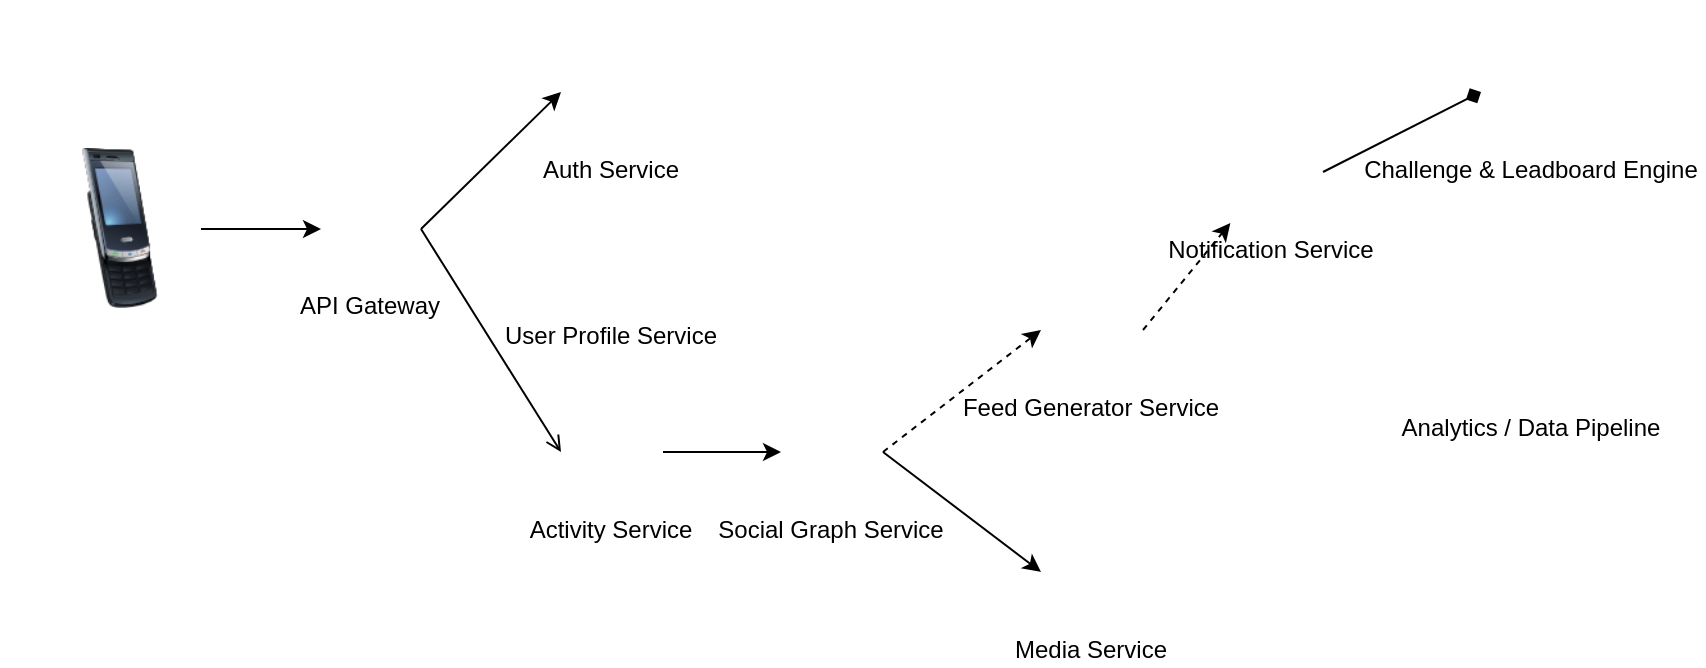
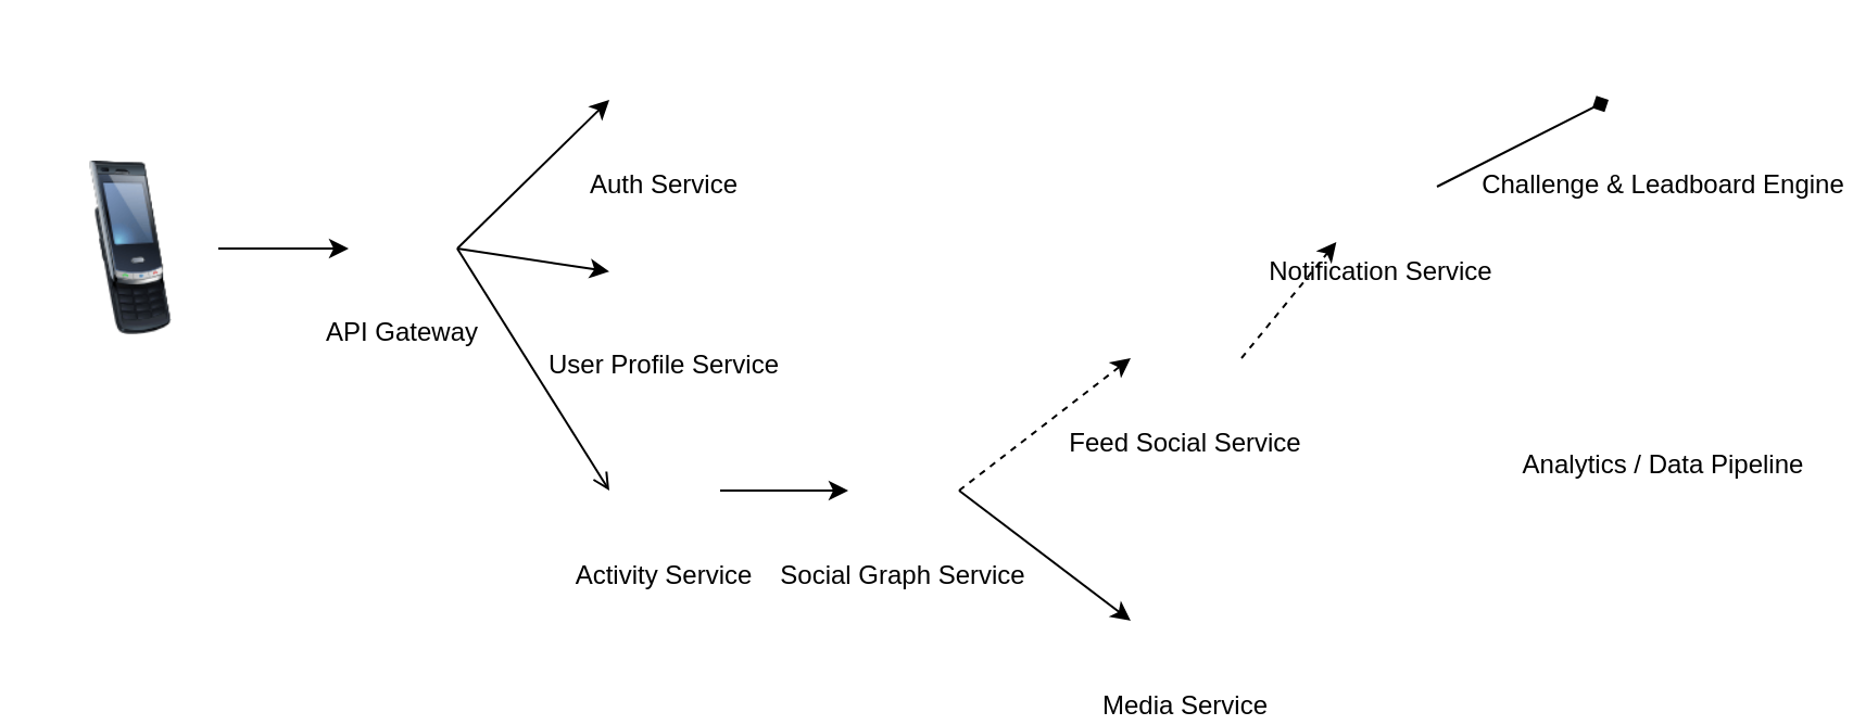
+ <mxCell id="10" value="" style="endArrow=classic;html=1;rounded=0;exitX=1;exitY=0.5;exitDx=0;exitDy=0;" edge="1" parent="1" source="4" target="7"><mxGeometry width="50" height="50" relative="1" as="geometry"><mxPoint x="220" y="148" as="sourcePoint" /><mxPoint x="290" y="90" as="targetPoint" /></mxGeometry></mxCell>
- <mxCell id="13" value="Feed Generator Service" style="shape=image;verticalLabelPosition=bottom;labelBackgroundColor=default;verticalAlign=top;aspect=fixed;imageAspect=0;image=https://w7.pngwing.com/pngs/432/664/png-transparent-computer-icons-service-management-enterprise-resource-planning-services-hand-service-people.png;" vertex="1" parent="1"><mxGeometry x="520" y="139" width="51" height="51" as="geometry" /></mxCell>
+ <mxCell id="13" value="Feed Social Service" style="shape=image;verticalLabelPosition=bottom;labelBackgroundColor=default;verticalAlign=top;aspect=fixed;imageAspect=0;image=https://w7.pngwing.com/pngs/432/664/png-transparent-computer-icons-service-management-enterprise-resource-planning-services-hand-service-people.png;" vertex="1" parent="1"><mxGeometry x="520" y="139" width="51" height="51" as="geometry" /></mxCell>
